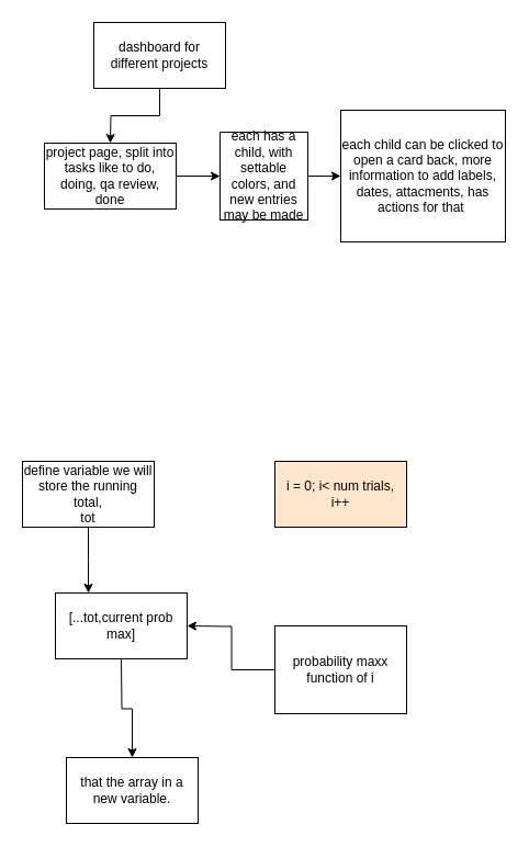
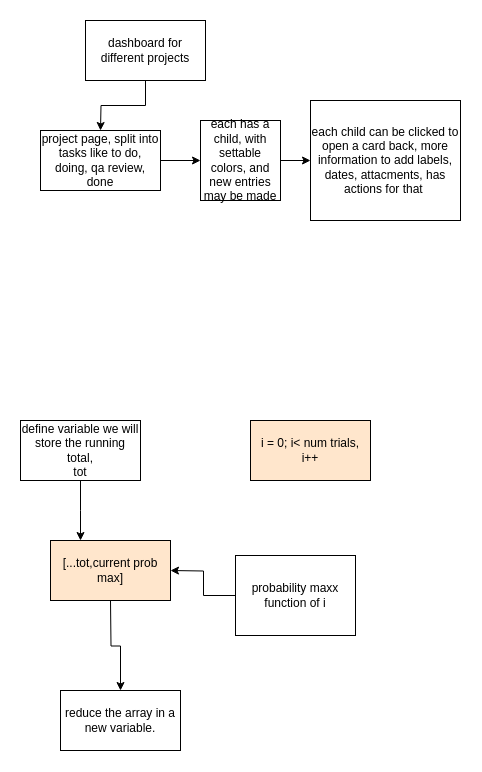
- <mxCell id="16" value="[...tot,current prob max]" style="rounded=0;whiteSpace=wrap;html=1;" parent="1" vertex="1"><mxGeometry x="50" y="540" width="120" height="60" as="geometry" /></mxCell>
+ <mxCell id="16" value="[...tot,current prob max]" style="rounded=0;whiteSpace=wrap;html=1;fillColor=#ffe6cc;" parent="1" vertex="1"><mxGeometry x="50" y="540" width="120" height="60" as="geometry" /></mxCell>
- <mxCell id="11" value="probability maxx function of i&lt;br&gt;" style="rounded=0;whiteSpace=wrap;html=1;" parent="1" vertex="1"><mxGeometry x="250" y="570" width="120" height="80" as="geometry" /></mxCell>
+ <mxCell id="11" value="probability maxx function of i&lt;br&gt;" style="rounded=0;whiteSpace=wrap;html=1;" parent="1" vertex="1"><mxGeometry x="235" y="555" width="120" height="80" as="geometry" /></mxCell>
- <mxCell id="15" value="that the array in a new variable." style="rounded=0;whiteSpace=wrap;html=1;" parent="1" vertex="1"><mxGeometry x="60" y="690" width="120" height="60" as="geometry" /></mxCell>
+ <mxCell id="15" value="reduce the array in a new variable." style="rounded=0;whiteSpace=wrap;html=1;" parent="1" vertex="1"><mxGeometry x="60" y="690" width="120" height="60" as="geometry" /></mxCell>
